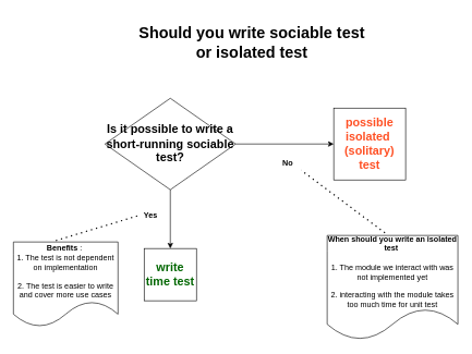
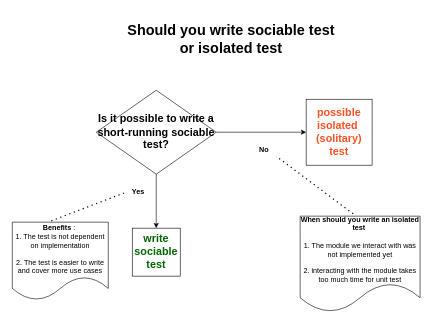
- <mxCell id="5" value="&lt;b&gt;Yes&lt;/b&gt;" style="text;html=1;strokeColor=none;fillColor=none;align=center;verticalAlign=middle;whiteSpace=wrap;rounded=0;" parent="1" vertex="1"><mxGeometry x="210" y="320" width="40" height="20" as="geometry" /></mxCell>
+ <mxCell id="5" value="&lt;b&gt;Yes&lt;/b&gt;" style="text;html=1;strokeColor=none;fillColor=none;align=center;verticalAlign=middle;whiteSpace=wrap;rounded=0;" parent="1" vertex="1"><mxGeometry x="210" y="310" width="40" height="20" as="geometry" /></mxCell>
- <mxCell id="3" value="&lt;b&gt;&lt;font style=&quot;font-size: 18px&quot; color=&quot;#006600&quot;&gt;write time test&lt;/font&gt;&lt;/b&gt;" style="whiteSpace=wrap;html=1;aspect=fixed;" parent="1" vertex="1"><mxGeometry x="220" y="380" width="80" height="80" as="geometry" /></mxCell>
+ <mxCell id="3" value="&lt;b&gt;&lt;font style=&quot;font-size: 18px&quot; color=&quot;#006600&quot;&gt;write sociable test&lt;/font&gt;&lt;/b&gt;" style="whiteSpace=wrap;html=1;aspect=fixed;" parent="1" vertex="1"><mxGeometry x="220" y="380" width="80" height="80" as="geometry" /></mxCell>
